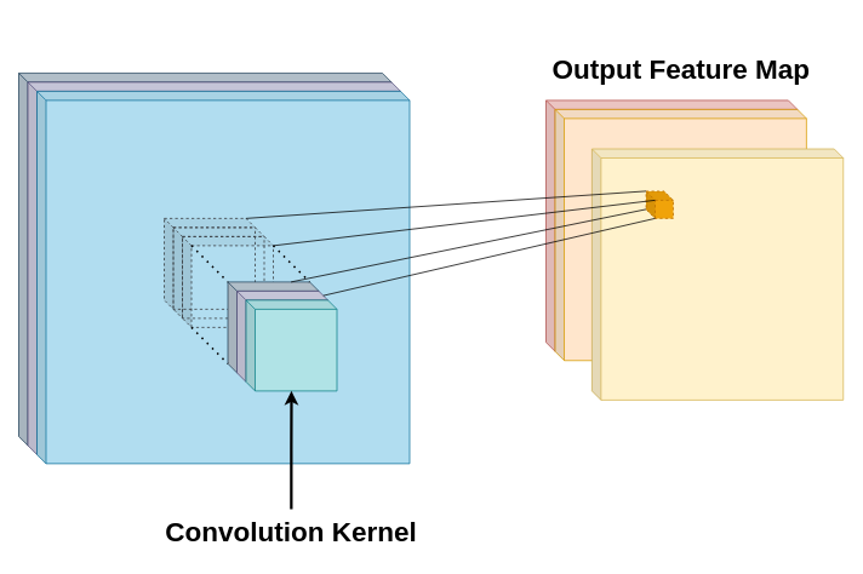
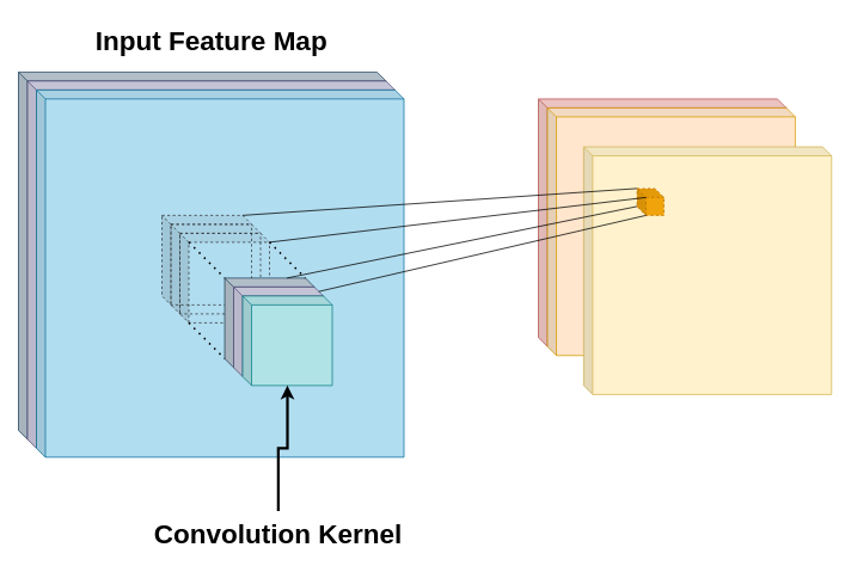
+ <mxCell id="25" value="&lt;font style=&quot;font-size: 30px;&quot;&gt;&lt;span&gt;Input Feature Map&lt;/span&gt;&lt;/font&gt;" style="text;html=1;strokeColor=none;fillColor=none;align=center;verticalAlign=middle;whiteSpace=wrap;rounded=0;fontStyle=1" vertex="1" parent="1"><mxGeometry x="93.75" y="20" width="282.5" height="50" as="geometry" /></mxCell>
- <mxCell id="26" value="&lt;font style=&quot;font-size: 30px;&quot;&gt;&lt;span&gt;Output Feature Map&lt;/span&gt;&lt;/font&gt;" style="text;html=1;strokeColor=none;fillColor=none;align=center;verticalAlign=middle;whiteSpace=wrap;rounded=0;fontStyle=1" vertex="1" parent="1"><mxGeometry x="598.5" y="50" width="299.5" height="50" as="geometry" /></mxCell>
- <mxCell id="28" value="&lt;font style=&quot;font-size: 30px;&quot;&gt;&lt;span&gt;Convolution Kernel&lt;/span&gt;&lt;/font&gt;" style="text;html=1;strokeColor=none;fillColor=none;align=center;verticalAlign=middle;whiteSpace=wrap;rounded=0;fontStyle=1" vertex="1" parent="1"><mxGeometry x="170" y="560" width="299.5" height="50" as="geometry" /></mxCell>
+ <mxCell id="28" value="&lt;font style=&quot;font-size: 30px;&quot;&gt;&lt;span&gt;Convolution Kernel&lt;/span&gt;&lt;/font&gt;" style="text;html=1;strokeColor=none;fillColor=none;align=center;verticalAlign=middle;whiteSpace=wrap;rounded=0;fontStyle=1" vertex="1" parent="1"><mxGeometry x="160" y="570" width="299.5" height="50" as="geometry" /></mxCell>
